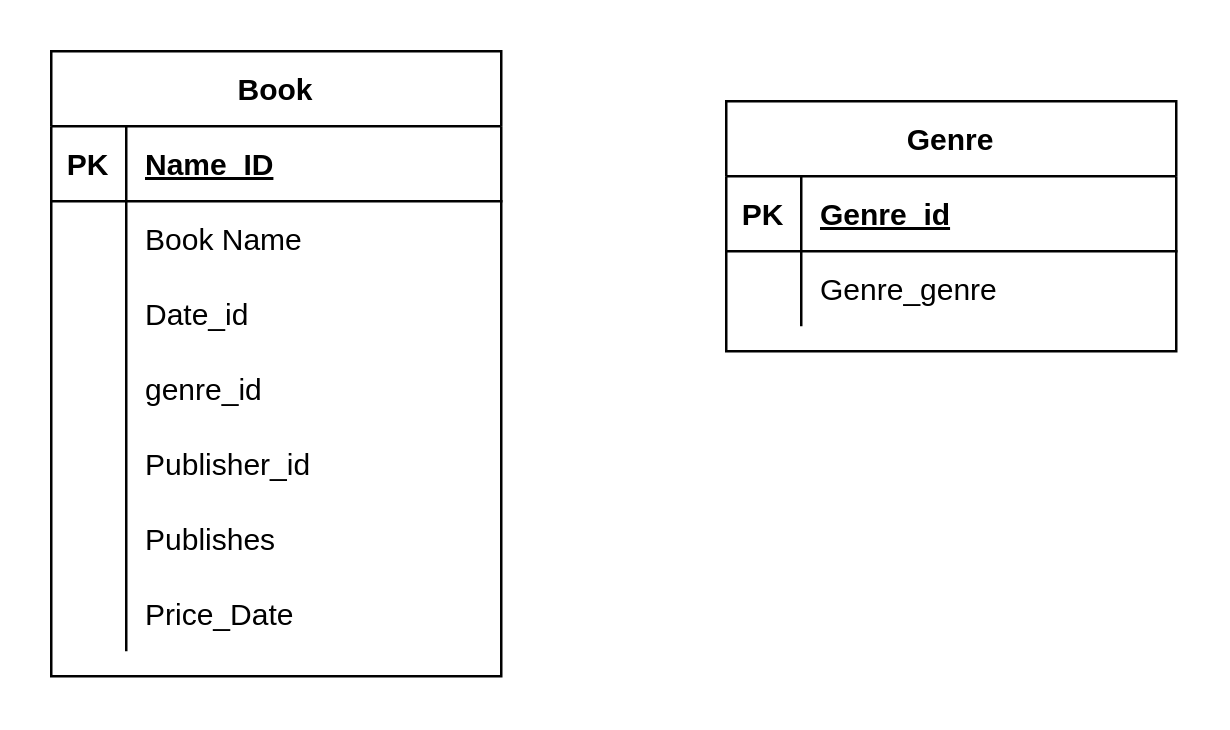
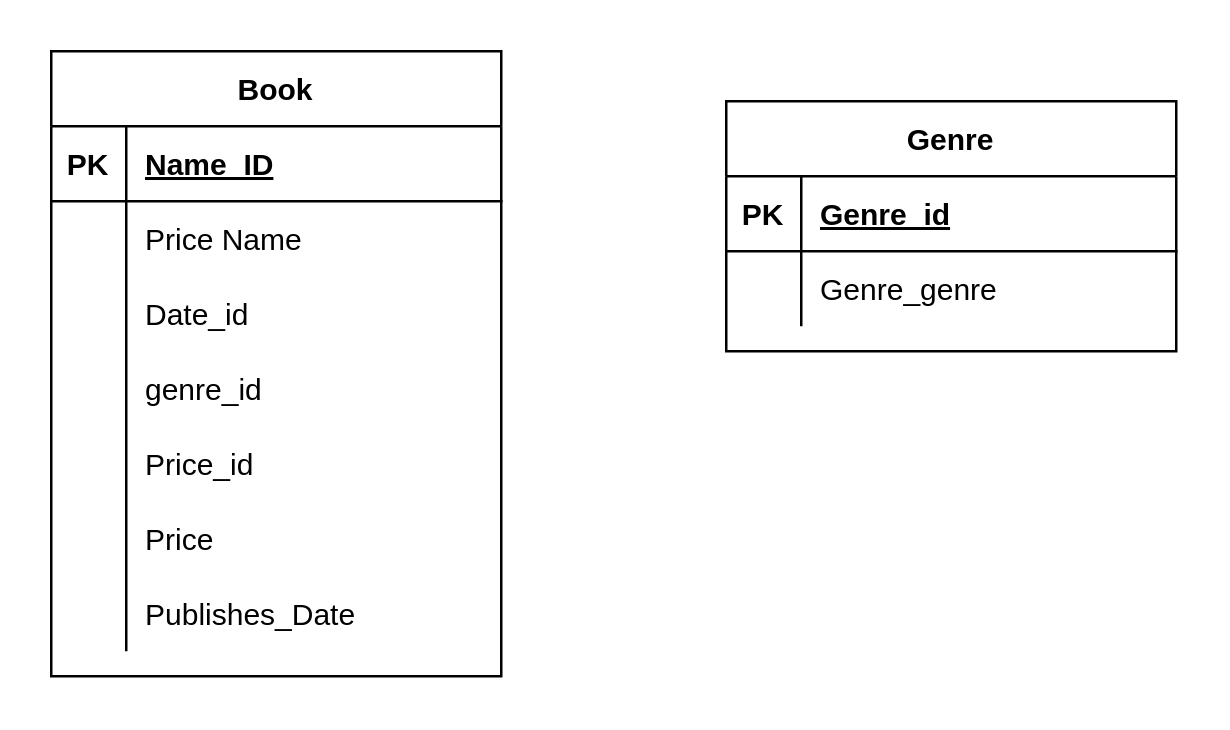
- <mxCell id="8" value="Book Name" style="shape=partialRectangle;connectable=0;fillColor=none;top=0;left=0;bottom=0;right=0;align=left;spacingLeft=6;overflow=hidden;" vertex="1" parent="6"><mxGeometry x="30" width="150" height="30" as="geometry"><mxRectangle width="150" height="30" as="alternateBounds" /></mxGeometry></mxCell>
+ <mxCell id="8" value="Price Name" style="shape=partialRectangle;connectable=0;fillColor=none;top=0;left=0;bottom=0;right=0;align=left;spacingLeft=6;overflow=hidden;" vertex="1" parent="6"><mxGeometry x="30" width="150" height="30" as="geometry"><mxRectangle width="150" height="30" as="alternateBounds" /></mxGeometry></mxCell>
- <mxCell id="17" value="Publisher_id" style="shape=partialRectangle;connectable=0;fillColor=none;top=0;left=0;bottom=0;right=0;align=left;spacingLeft=6;overflow=hidden;" vertex="1" parent="15"><mxGeometry x="30" width="150" height="30" as="geometry"><mxRectangle width="150" height="30" as="alternateBounds" /></mxGeometry></mxCell>
+ <mxCell id="17" value="Price_id" style="shape=partialRectangle;connectable=0;fillColor=none;top=0;left=0;bottom=0;right=0;align=left;spacingLeft=6;overflow=hidden;" vertex="1" parent="15"><mxGeometry x="30" width="150" height="30" as="geometry"><mxRectangle width="150" height="30" as="alternateBounds" /></mxGeometry></mxCell>
- <mxCell id="20" value="Publishes " style="shape=partialRectangle;connectable=0;fillColor=none;top=0;left=0;bottom=0;right=0;align=left;spacingLeft=6;overflow=hidden;" vertex="1" parent="18"><mxGeometry x="30" width="150" height="30" as="geometry"><mxRectangle width="150" height="30" as="alternateBounds" /></mxGeometry></mxCell>
+ <mxCell id="20" value="Price " style="shape=partialRectangle;connectable=0;fillColor=none;top=0;left=0;bottom=0;right=0;align=left;spacingLeft=6;overflow=hidden;" vertex="1" parent="18"><mxGeometry x="30" width="150" height="30" as="geometry"><mxRectangle width="150" height="30" as="alternateBounds" /></mxGeometry></mxCell>
- <mxCell id="23" value="Price_Date" style="shape=partialRectangle;connectable=0;fillColor=none;top=0;left=0;bottom=0;right=0;align=left;spacingLeft=6;overflow=hidden;" vertex="1" parent="21"><mxGeometry x="30" width="150" height="30" as="geometry"><mxRectangle width="150" height="30" as="alternateBounds" /></mxGeometry></mxCell>
+ <mxCell id="23" value="Publishes_Date" style="shape=partialRectangle;connectable=0;fillColor=none;top=0;left=0;bottom=0;right=0;align=left;spacingLeft=6;overflow=hidden;" vertex="1" parent="21"><mxGeometry x="30" width="150" height="30" as="geometry"><mxRectangle width="150" height="30" as="alternateBounds" /></mxGeometry></mxCell>
